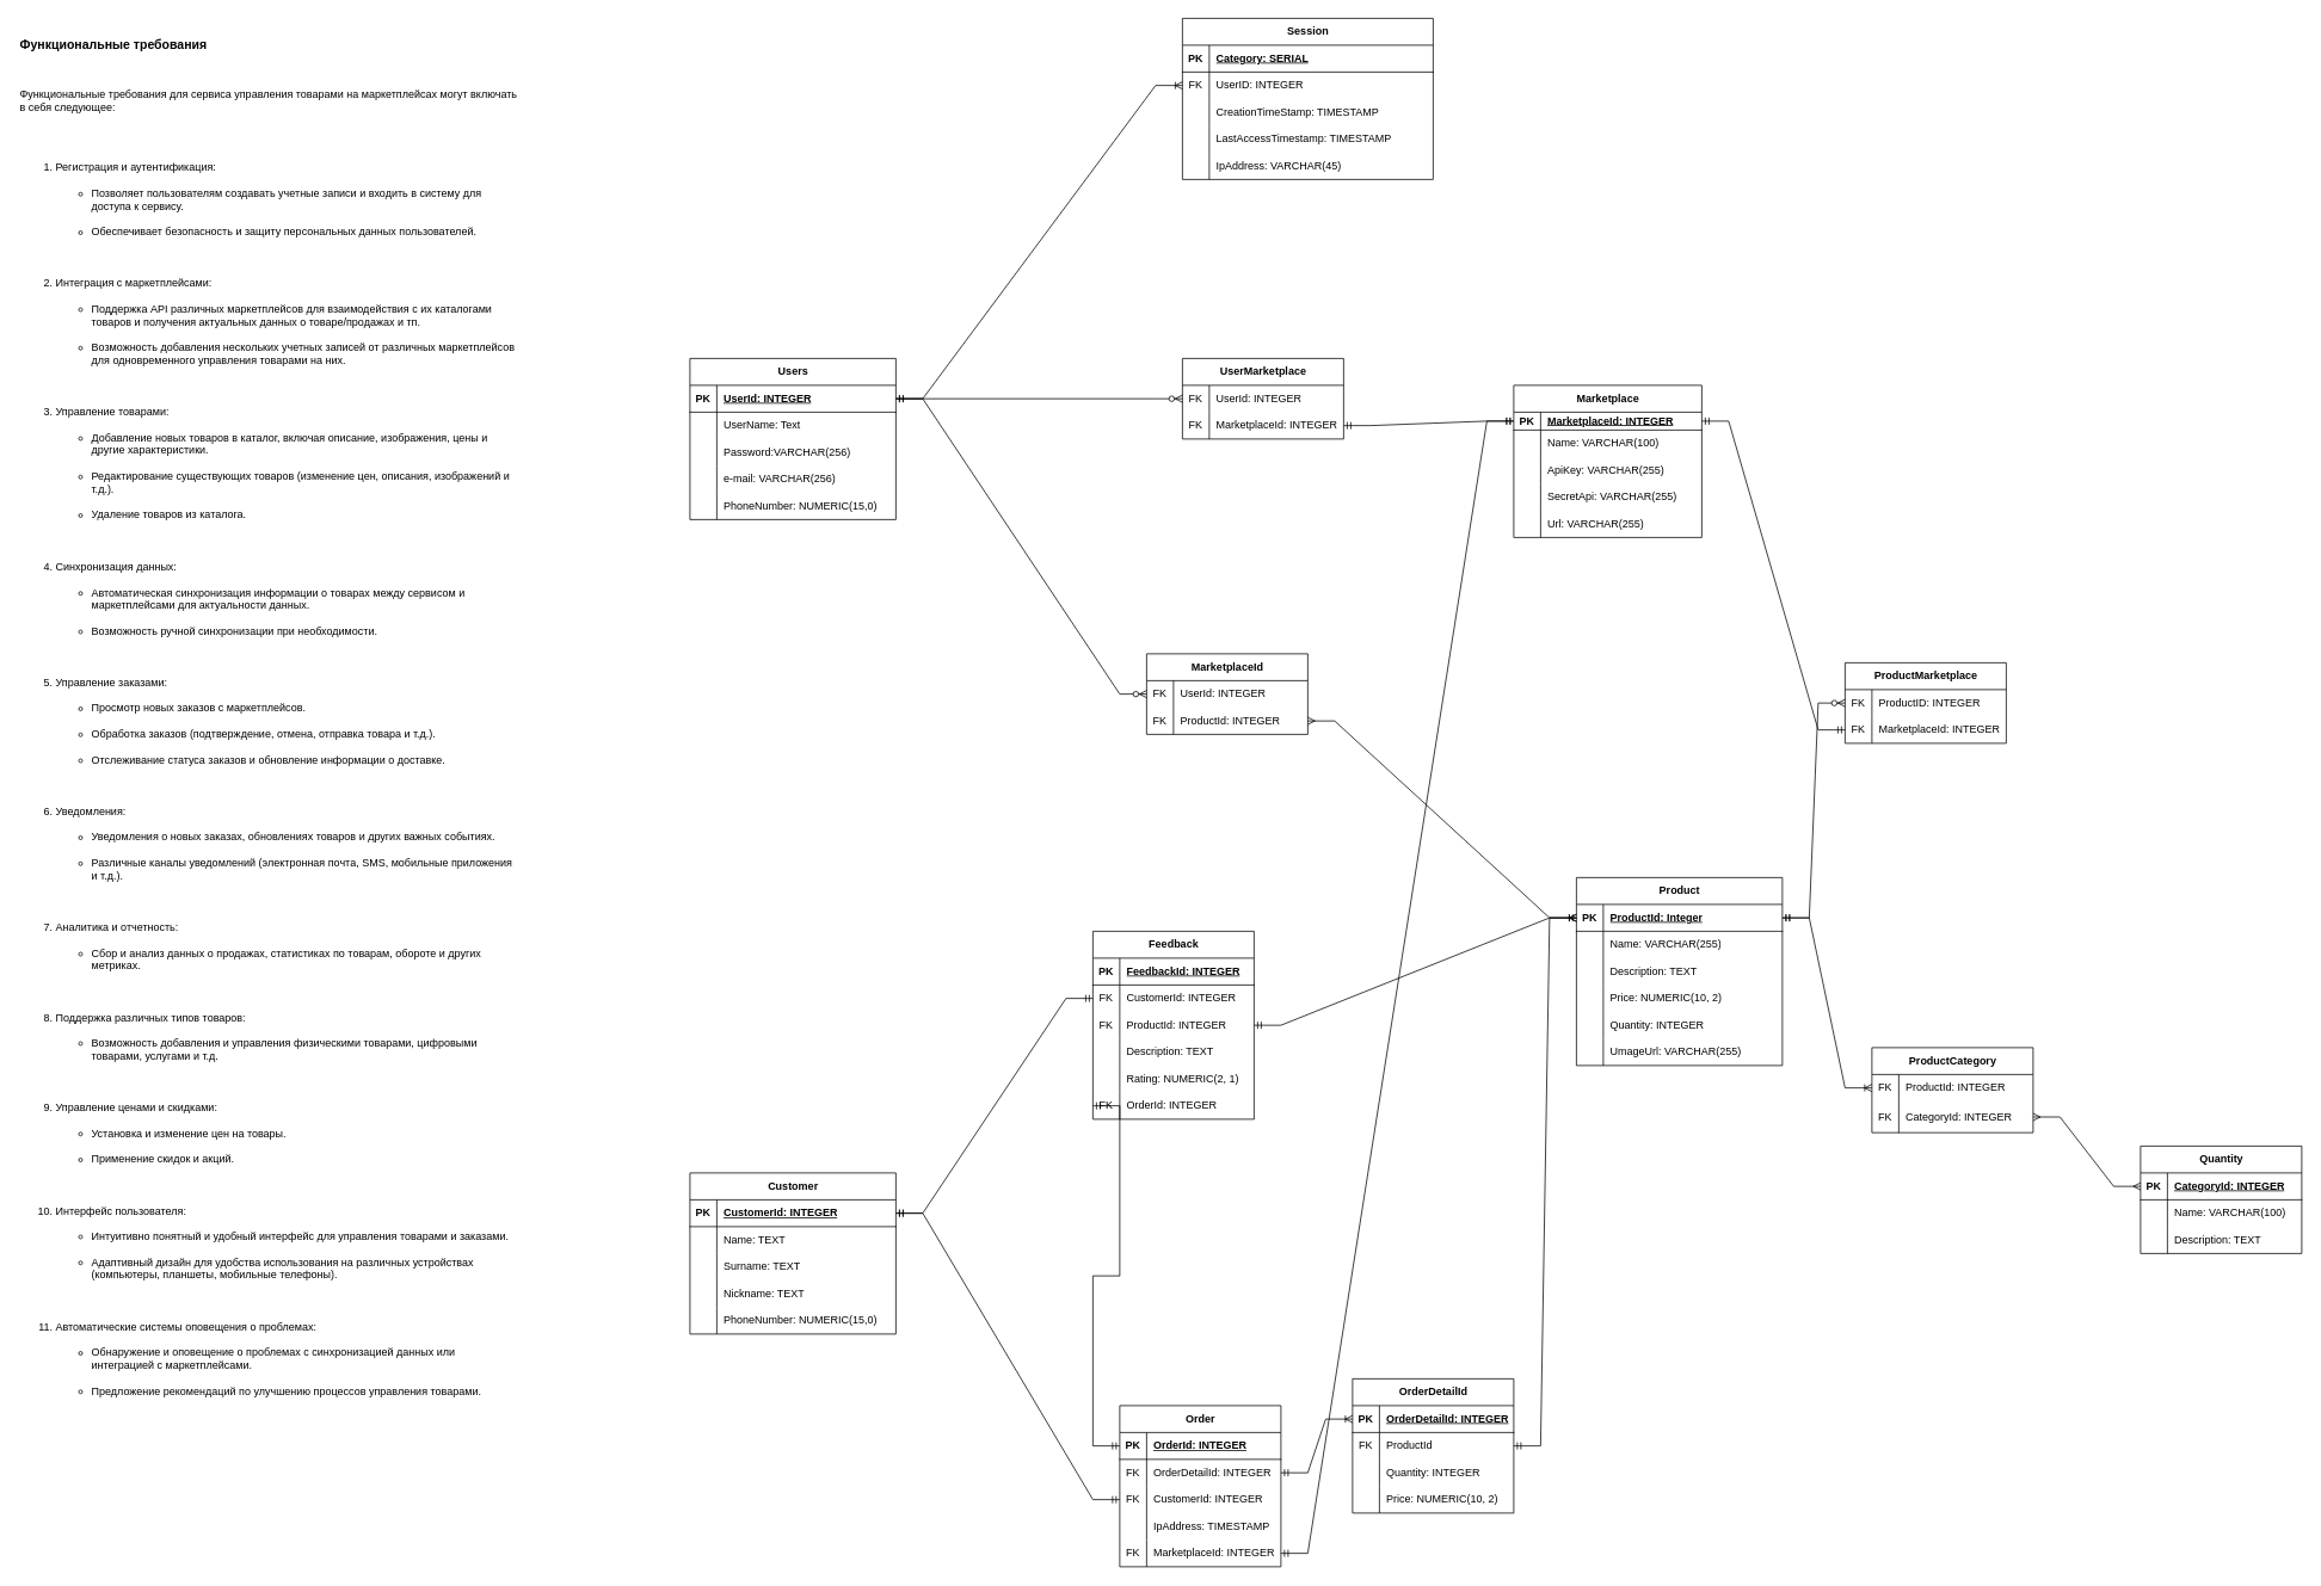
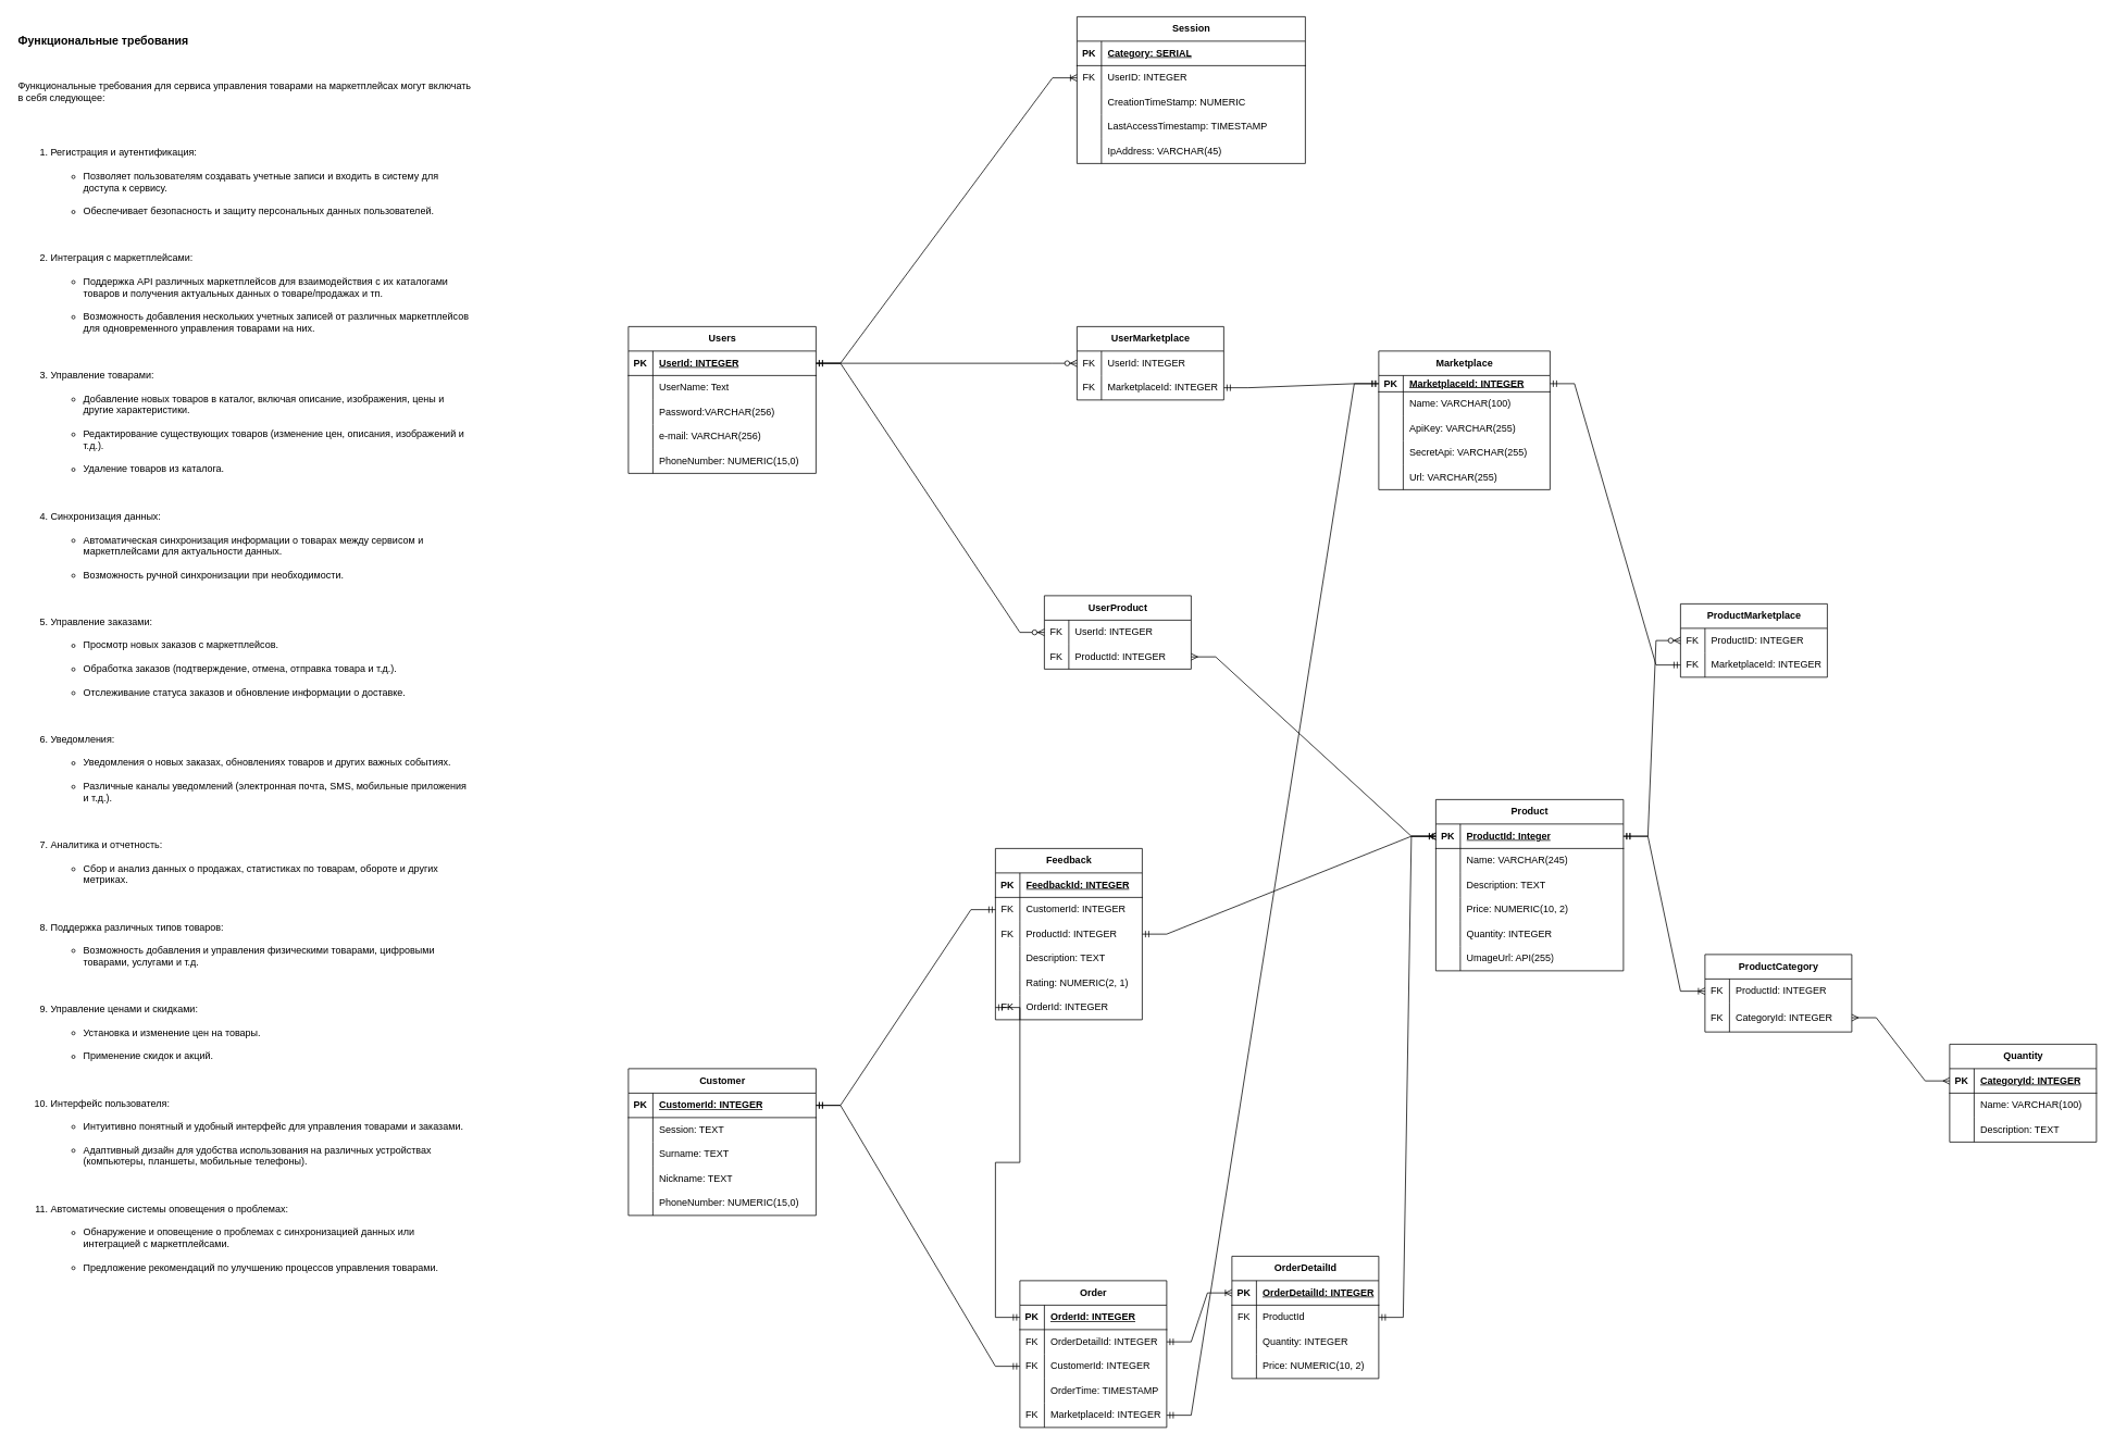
- <mxCell id="28" value="CreationTimeStamp: TIMESTAMP" style="shape=partialRectangle;connectable=0;fillColor=none;top=0;left=0;bottom=0;right=0;align=left;spacingLeft=6;overflow=hidden;whiteSpace=wrap;html=1;" parent="26" vertex="1"><mxGeometry x="30" width="250" height="30" as="geometry"><mxRectangle width="250" height="30" as="alternateBounds" /></mxGeometry></mxCell>
+ <mxCell id="28" value="CreationTimeStamp: NUMERIC" style="shape=partialRectangle;connectable=0;fillColor=none;top=0;left=0;bottom=0;right=0;align=left;spacingLeft=6;overflow=hidden;whiteSpace=wrap;html=1;" parent="26" vertex="1"><mxGeometry x="30" width="250" height="30" as="geometry"><mxRectangle width="250" height="30" as="alternateBounds" /></mxGeometry></mxCell>
- <mxCell id="90" value="MarketplaceId" style="shape=table;startSize=30;container=1;collapsible=1;childLayout=tableLayout;fixedRows=1;rowLines=0;fontStyle=1;align=center;resizeLast=1;html=1;" vertex="1" parent="1"><mxGeometry x="1280" y="730" width="180" height="90" as="geometry" /></mxCell>
+ <mxCell id="90" value="UserProduct" style="shape=table;startSize=30;container=1;collapsible=1;childLayout=tableLayout;fixedRows=1;rowLines=0;fontStyle=1;align=center;resizeLast=1;html=1;" vertex="1" parent="1"><mxGeometry x="1280" y="730" width="180" height="90" as="geometry" /></mxCell>
- <mxCell id="67" value="Name: VARCHAR(255)" style="shape=partialRectangle;connectable=0;fillColor=none;top=0;left=0;bottom=0;right=0;align=left;spacingLeft=6;overflow=hidden;whiteSpace=wrap;html=1;" parent="65" vertex="1"><mxGeometry x="30" width="200" height="30" as="geometry"><mxRectangle width="200" height="30" as="alternateBounds" /></mxGeometry></mxCell>
+ <mxCell id="67" value="Name: VARCHAR(245)" style="shape=partialRectangle;connectable=0;fillColor=none;top=0;left=0;bottom=0;right=0;align=left;spacingLeft=6;overflow=hidden;whiteSpace=wrap;html=1;" parent="65" vertex="1"><mxGeometry x="30" width="200" height="30" as="geometry"><mxRectangle width="200" height="30" as="alternateBounds" /></mxGeometry></mxCell>
- <mxCell id="79" value="UmageUrl: VARCHAR(255)" style="shape=partialRectangle;connectable=0;fillColor=none;top=0;left=0;bottom=0;right=0;align=left;spacingLeft=6;overflow=hidden;whiteSpace=wrap;html=1;" parent="77" vertex="1"><mxGeometry x="30" width="200" height="30" as="geometry"><mxRectangle width="200" height="30" as="alternateBounds" /></mxGeometry></mxCell>
+ <mxCell id="79" value="UmageUrl: API(255)" style="shape=partialRectangle;connectable=0;fillColor=none;top=0;left=0;bottom=0;right=0;align=left;spacingLeft=6;overflow=hidden;whiteSpace=wrap;html=1;" parent="77" vertex="1"><mxGeometry x="30" width="200" height="30" as="geometry"><mxRectangle width="200" height="30" as="alternateBounds" /></mxGeometry></mxCell>
- <mxCell id="130" value="Name: TEXT" style="shape=partialRectangle;connectable=0;fillColor=none;top=0;left=0;bottom=0;right=0;align=left;spacingLeft=6;overflow=hidden;whiteSpace=wrap;html=1;" vertex="1" parent="128"><mxGeometry x="30" width="200" height="30" as="geometry"><mxRectangle width="200" height="30" as="alternateBounds" /></mxGeometry></mxCell>
+ <mxCell id="130" value="Session: TEXT" style="shape=partialRectangle;connectable=0;fillColor=none;top=0;left=0;bottom=0;right=0;align=left;spacingLeft=6;overflow=hidden;whiteSpace=wrap;html=1;" vertex="1" parent="128"><mxGeometry x="30" width="200" height="30" as="geometry"><mxRectangle width="200" height="30" as="alternateBounds" /></mxGeometry></mxCell>
- <mxCell id="120" value="IpAddress: TIMESTAMP" style="shape=partialRectangle;connectable=0;fillColor=none;top=0;left=0;bottom=0;right=0;align=left;spacingLeft=6;overflow=hidden;whiteSpace=wrap;html=1;" vertex="1" parent="118"><mxGeometry x="30" width="150" height="30" as="geometry"><mxRectangle width="150" height="30" as="alternateBounds" /></mxGeometry></mxCell>
+ <mxCell id="120" value="OrderTime: TIMESTAMP" style="shape=partialRectangle;connectable=0;fillColor=none;top=0;left=0;bottom=0;right=0;align=left;spacingLeft=6;overflow=hidden;whiteSpace=wrap;html=1;" vertex="1" parent="118"><mxGeometry x="30" width="150" height="30" as="geometry"><mxRectangle width="150" height="30" as="alternateBounds" /></mxGeometry></mxCell>
